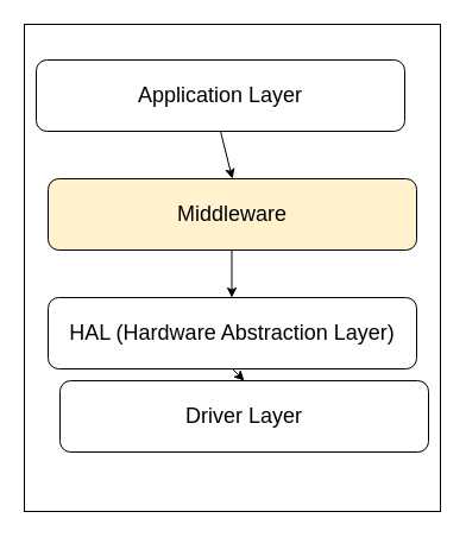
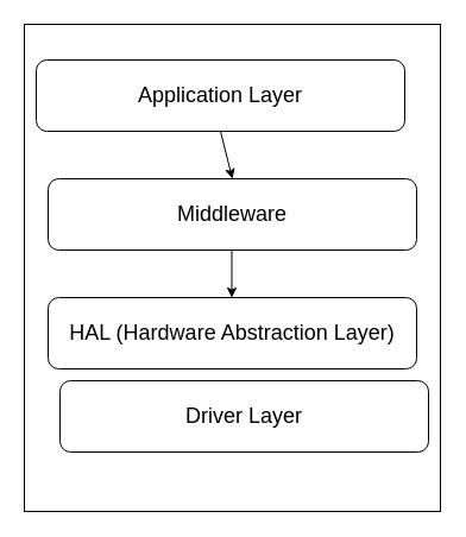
- <mxCell id="7" value="&lt;font style=&quot;font-size: 18px&quot;&gt;Middleware&lt;/font&gt;" style="rounded=1;whiteSpace=wrap;html=1;fillColor=#fff2cc;" vertex="1" parent="1"><mxGeometry x="40" y="150" width="310" height="60" as="geometry" /></mxCell>
+ <mxCell id="7" value="&lt;font style=&quot;font-size: 18px&quot;&gt;Middleware&lt;/font&gt;" style="rounded=1;whiteSpace=wrap;html=1;" vertex="1" parent="1"><mxGeometry x="40" y="150" width="310" height="60" as="geometry" /></mxCell>
- <mxCell id="6" value="" style="endArrow=classic;html=1;entryX=0.5;entryY=0;entryDx=0;entryDy=0;exitX=0.5;exitY=1;exitDx=0;exitDy=0;" edge="1" parent="1" source="4" target="3"><mxGeometry width="50" height="50" relative="1" as="geometry"><mxPoint x="190" y="310" as="sourcePoint" /><mxPoint x="240" y="260" as="targetPoint" /></mxGeometry></mxCell>
